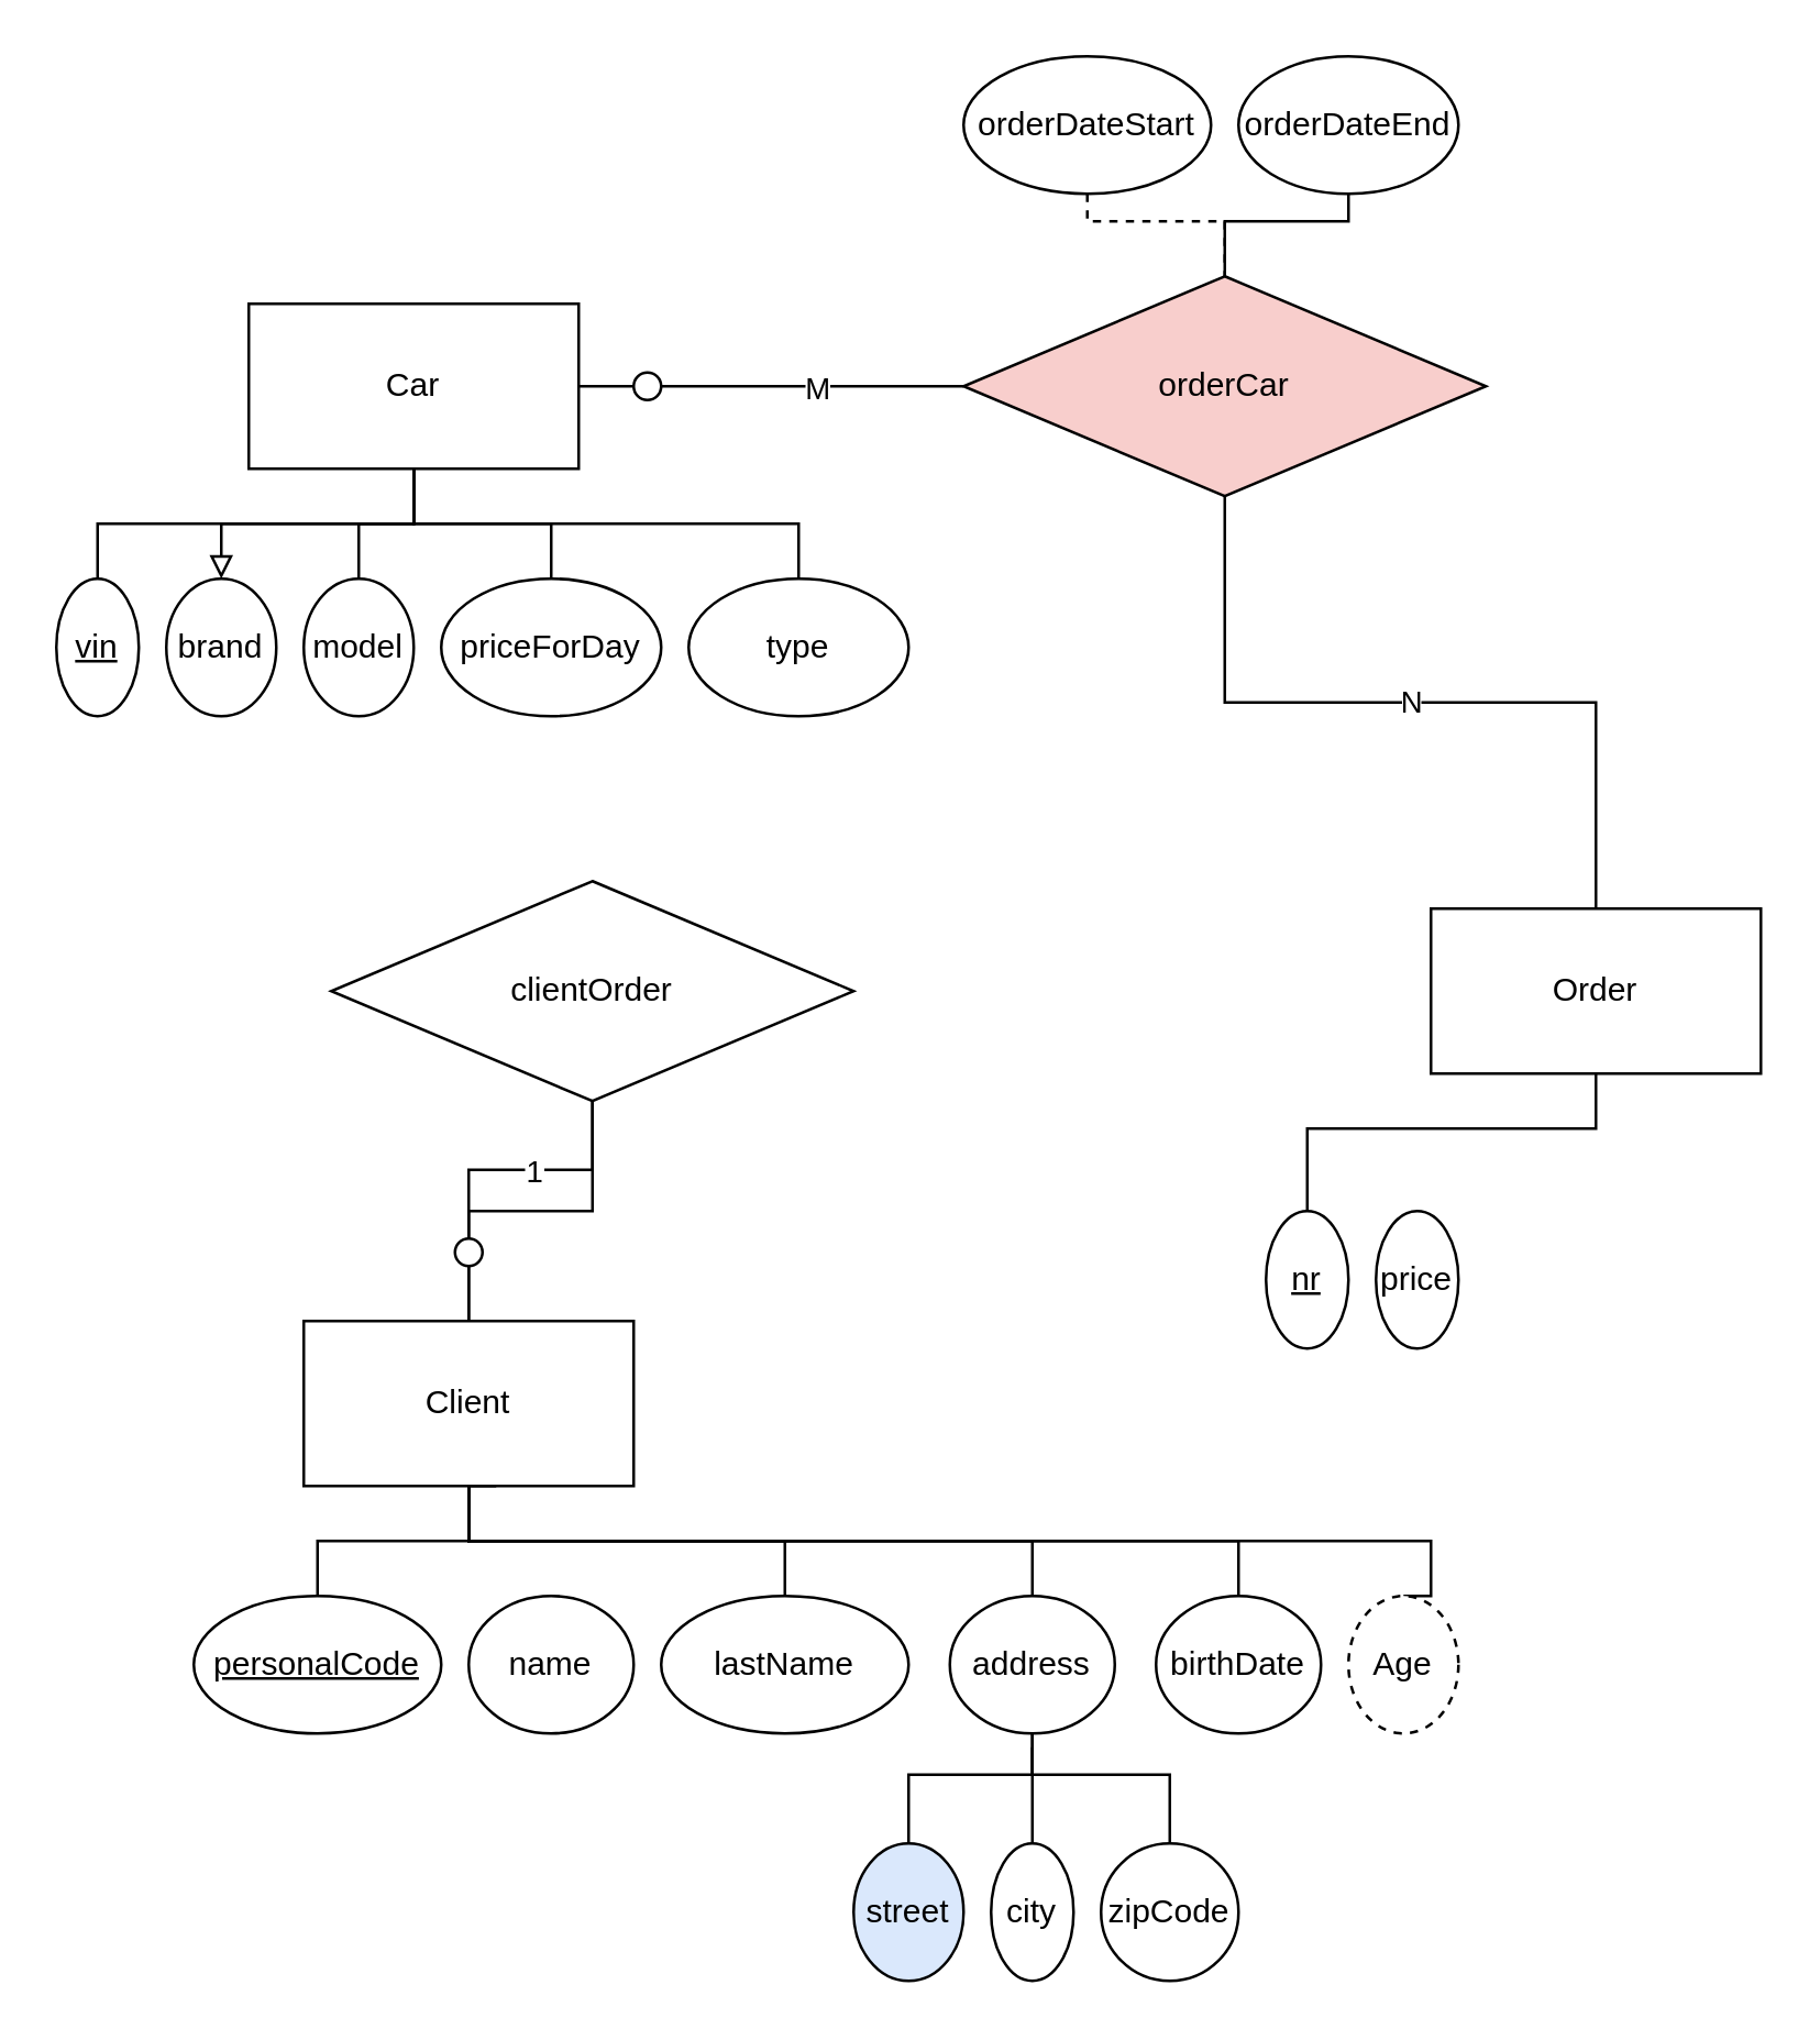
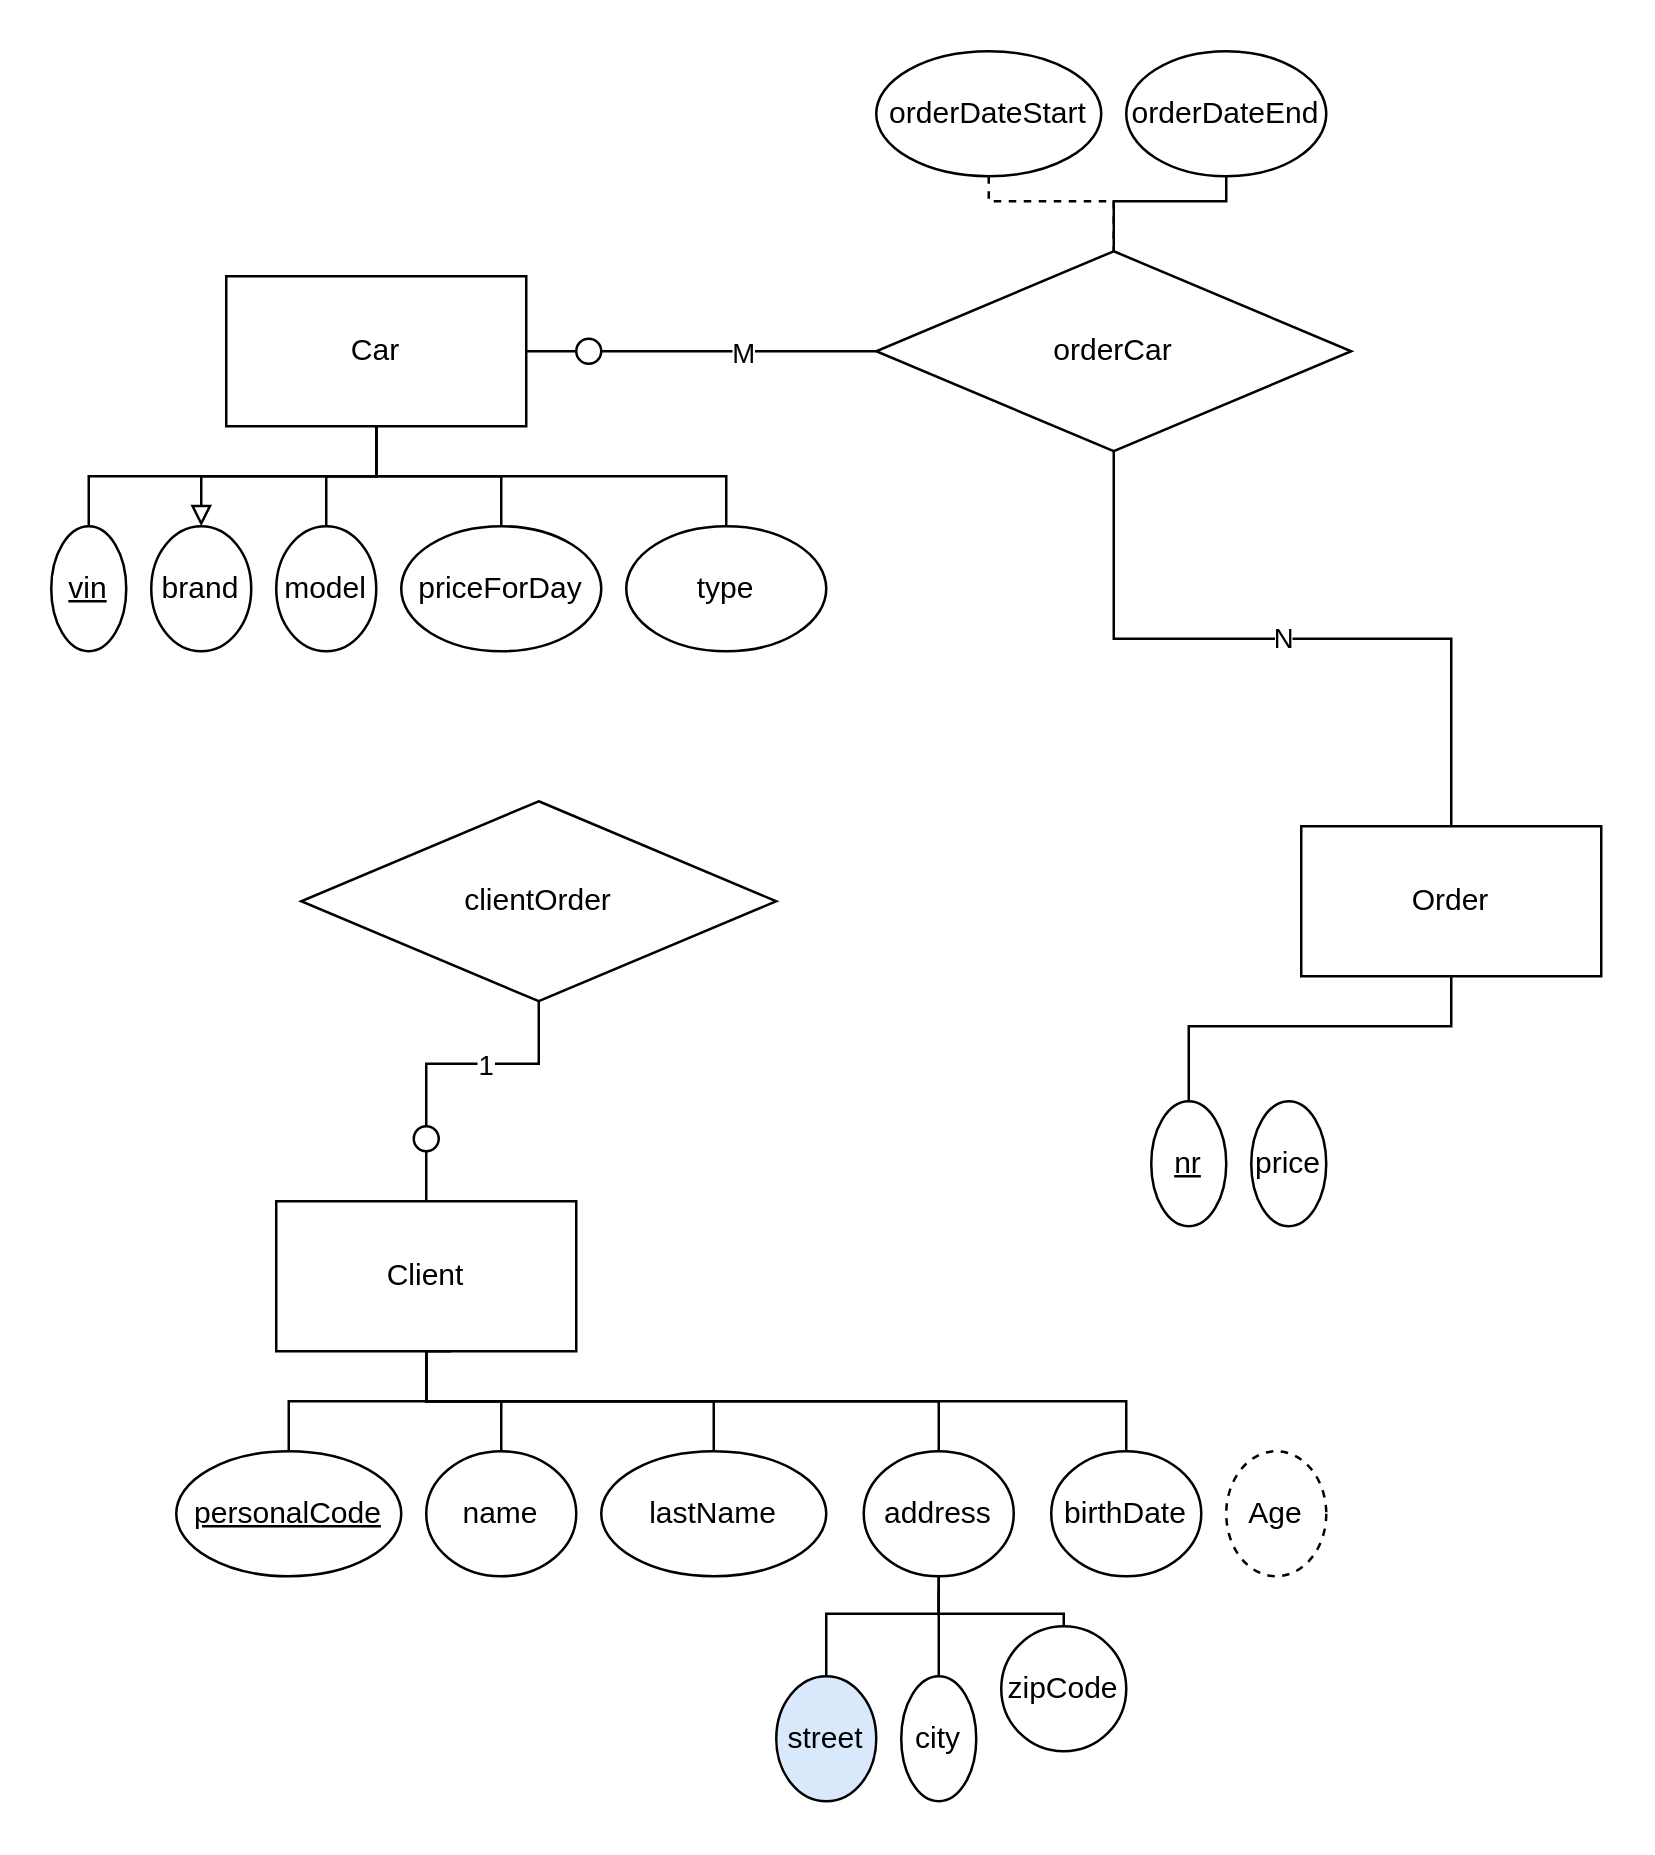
- <mxCell id="43" value="orderCar" style="rhombus;whiteSpace=wrap;html=1;fillColor=#f8cecc;" parent="1" vertex="1"><mxGeometry x="350" y="100" width="190" height="80" as="geometry" /></mxCell>
+ <mxCell id="43" value="orderCar" style="rhombus;whiteSpace=wrap;html=1;" parent="1" vertex="1"><mxGeometry x="350" y="100" width="190" height="80" as="geometry" /></mxCell>
- <mxCell id="17" style="edgeStyle=orthogonalEdgeStyle;rounded=0;orthogonalLoop=1;jettySize=auto;html=1;endArrow=none;endFill=0;" parent="1" source="24" target="41" edge="1"><mxGeometry relative="1" as="geometry" /></mxCell>
+ <mxCell id="17" style="edgeStyle=orthogonalEdgeStyle;rounded=0;orthogonalLoop=1;jettySize=auto;html=1;entryX=0.5;entryY=0;entryDx=0;entryDy=0;endArrow=none;endFill=0;" parent="1" source="24" target="26" edge="1"><mxGeometry relative="1" as="geometry" /></mxCell>
- <mxCell id="23" style="edgeStyle=orthogonalEdgeStyle;rounded=0;orthogonalLoop=1;jettySize=auto;html=1;entryX=0.5;entryY=0;entryDx=0;entryDy=0;endArrow=none;endFill=0;" edge="1" parent="1" source="24" target="44"><mxGeometry relative="1" as="geometry"><Array as="points"><mxPoint x="170" y="560" /><mxPoint x="520" y="560" /></Array></mxGeometry></mxCell>
- <mxCell id="33" value="zipCode" style="ellipse;whiteSpace=wrap;html=1;" parent="1" vertex="1"><mxGeometry x="400" y="670" width="50" height="50" as="geometry" /></mxCell>
+ <mxCell id="33" value="zipCode" style="ellipse;whiteSpace=wrap;html=1;" parent="1" vertex="1"><mxGeometry x="400" y="650" width="50" height="50" as="geometry" /></mxCell>
